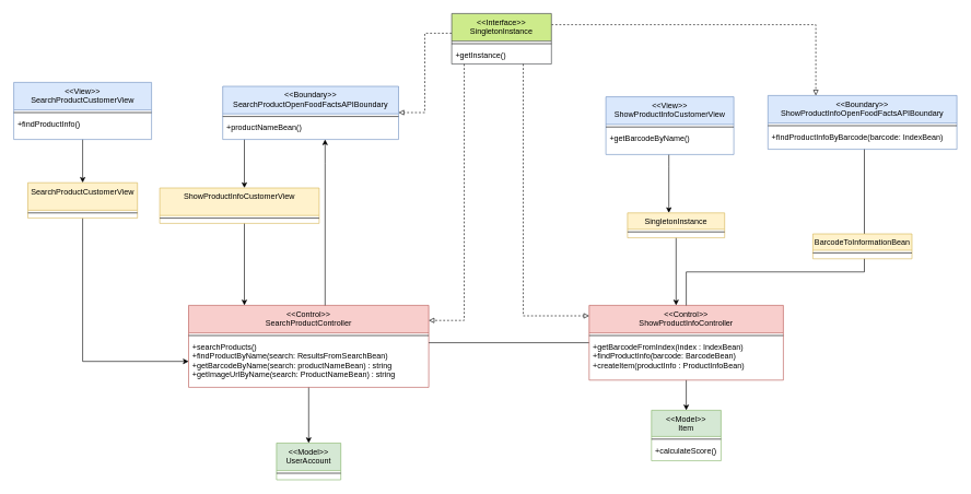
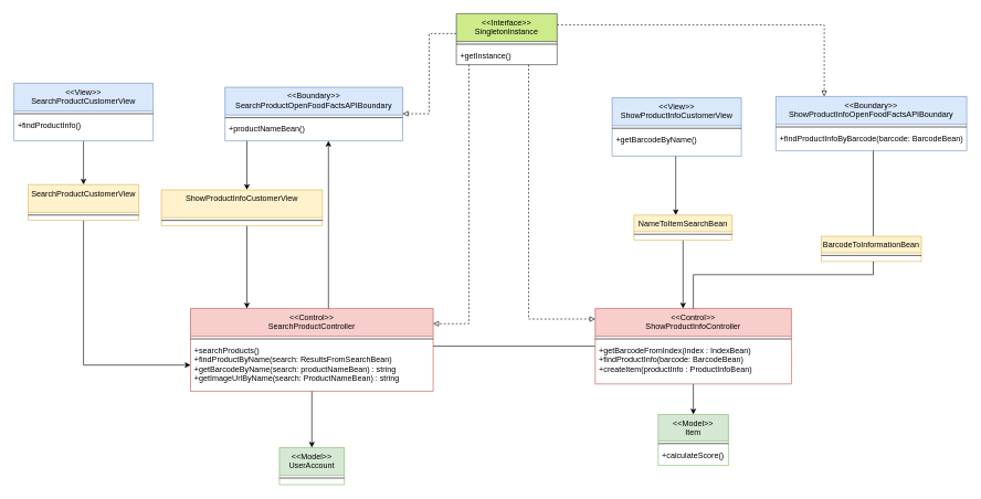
- <mxCell id="31" value="+findProductInfoByBarcode(barcode: IndexBean) " style="text;align=left;verticalAlign=top;spacingLeft=4;spacingRight=4;overflow=hidden;rotatable=0;points=[[0,0.5],[1,0.5]];portConstraint=eastwest;" parent="29" vertex="1"><mxGeometry y="50" width="288" height="32" as="geometry" /></mxCell>
+ <mxCell id="31" value="+findProductInfoByBarcode(barcode: BarcodeBean) " style="text;align=left;verticalAlign=top;spacingLeft=4;spacingRight=4;overflow=hidden;rotatable=0;points=[[0,0.5],[1,0.5]];portConstraint=eastwest;" parent="29" vertex="1"><mxGeometry y="50" width="288" height="32" as="geometry" /></mxCell>
- <mxCell id="36" value="SingletonInstance" style="swimlane;fontStyle=0;align=center;verticalAlign=top;childLayout=stackLayout;horizontal=1;startSize=25;horizontalStack=0;resizeParent=1;resizeLast=0;collapsible=1;marginBottom=0;rounded=0;shadow=0;strokeWidth=1;fillColor=#fff2cc;strokeColor=#d6b656;" parent="1" vertex="1"><mxGeometry x="956" y="324" width="148" height="38" as="geometry"><mxRectangle x="894.5" y="841" width="160" height="54" as="alternateBounds" /></mxGeometry></mxCell>
+ <mxCell id="36" value="NameToItemSearchBean" style="swimlane;fontStyle=0;align=center;verticalAlign=top;childLayout=stackLayout;horizontal=1;startSize=25;horizontalStack=0;resizeParent=1;resizeLast=0;collapsible=1;marginBottom=0;rounded=0;shadow=0;strokeWidth=1;fillColor=#fff2cc;strokeColor=#d6b656;" parent="1" vertex="1"><mxGeometry x="956" y="324" width="148" height="38" as="geometry"><mxRectangle x="894.5" y="841" width="160" height="54" as="alternateBounds" /></mxGeometry></mxCell>
